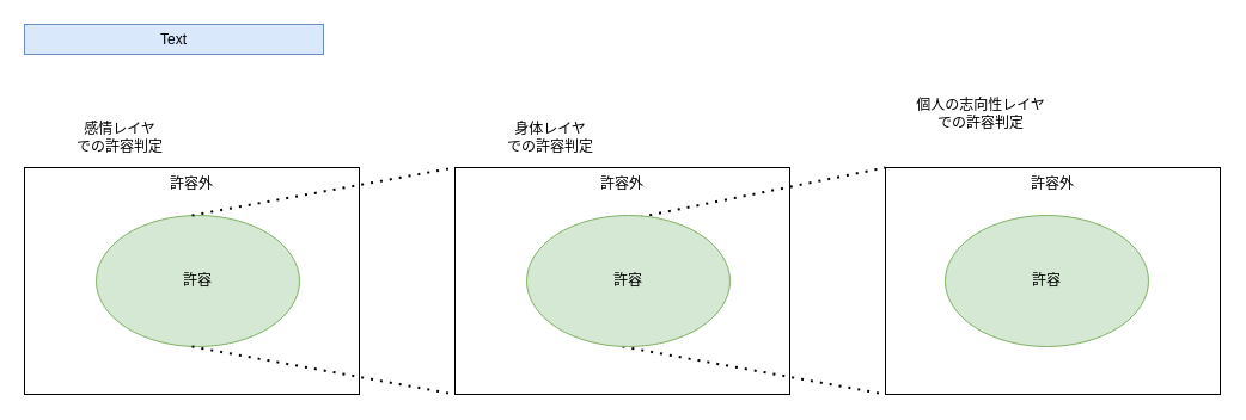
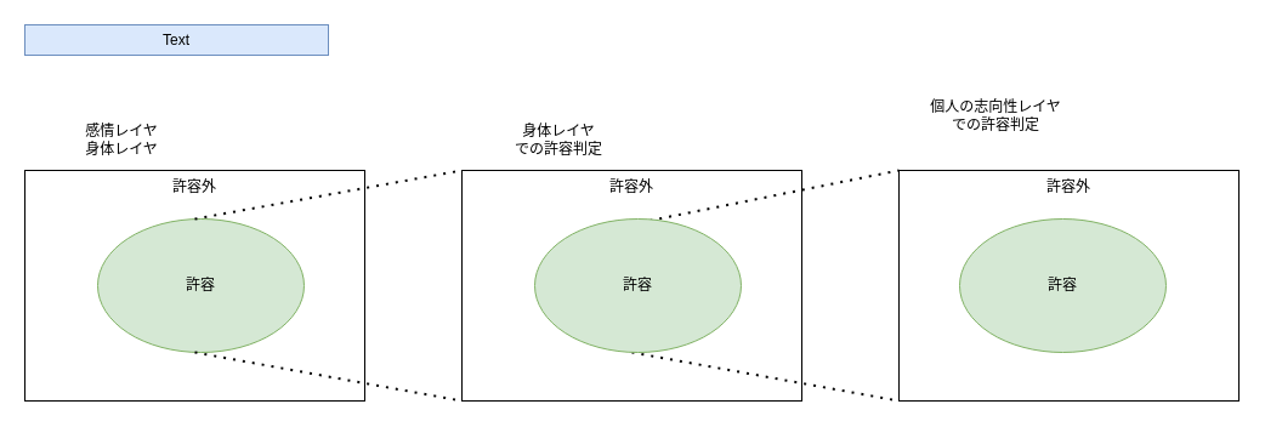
- <mxCell id="8" value="感情レイヤ&lt;div&gt;での許容判定&lt;/div&gt;" style="text;html=1;align=center;verticalAlign=middle;whiteSpace=wrap;rounded=0;" vertex="1" parent="1"><mxGeometry x="20" y="100" width="160" height="30" as="geometry" /></mxCell>
+ <mxCell id="8" value="感情レイヤ&lt;div&gt;身体レイヤ&lt;/div&gt;" style="text;html=1;align=center;verticalAlign=middle;whiteSpace=wrap;rounded=0;" vertex="1" parent="1"><mxGeometry x="20" y="100" width="160" height="30" as="geometry" /></mxCell>
